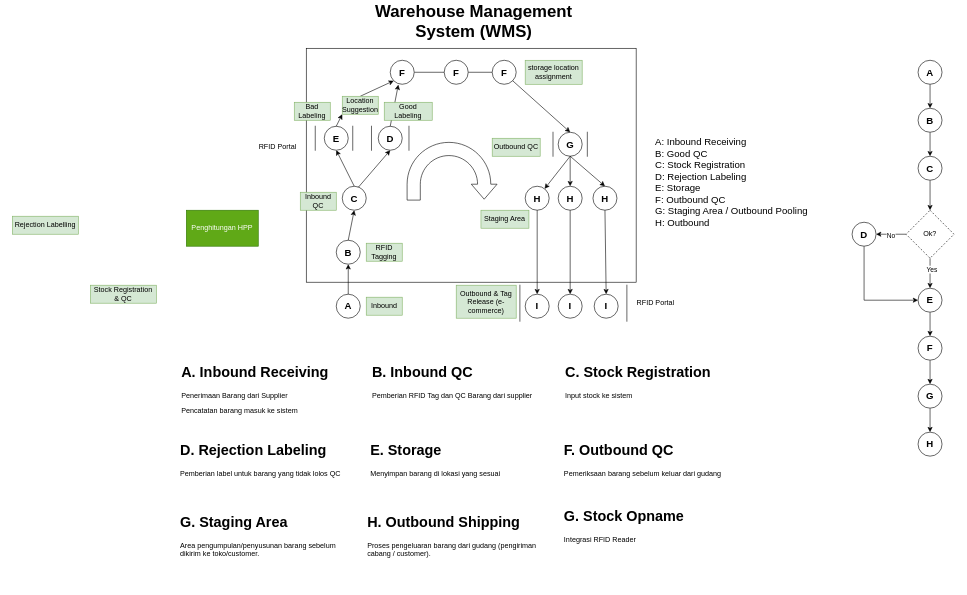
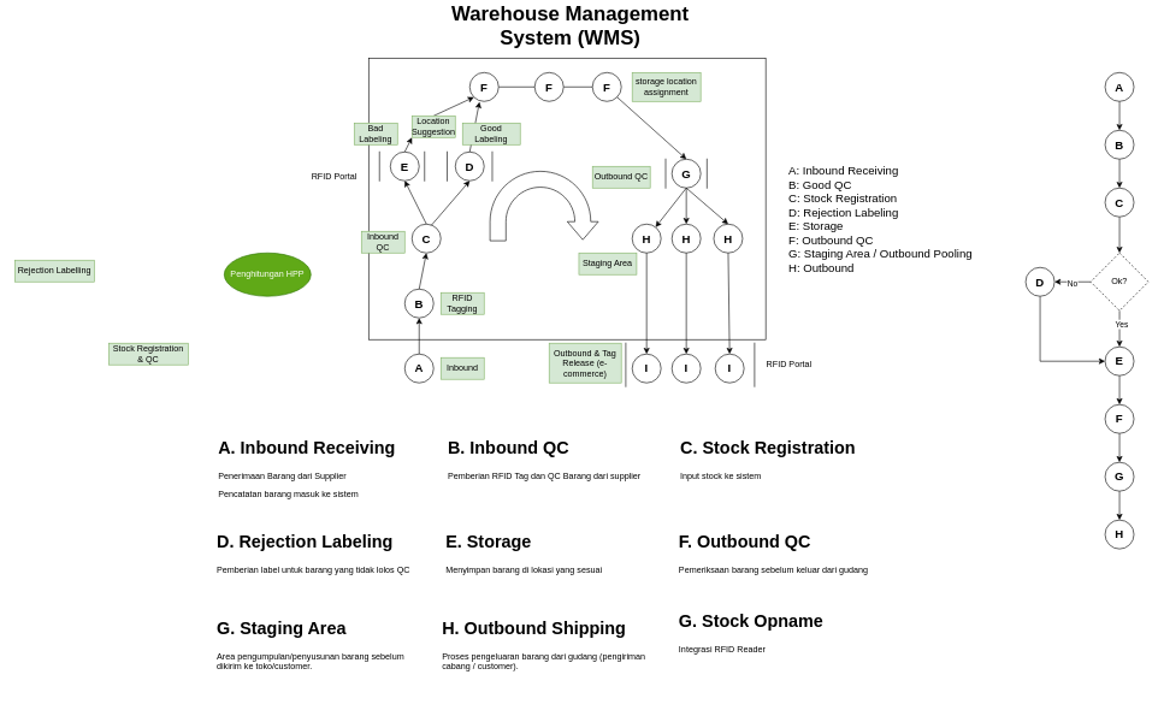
- <mxCell id="67" value="Penghitungan HPP" style="rounded=0;whiteSpace=wrap;html=1;fillColor=#60a917;fontColor=#ffffff;strokeColor=#2D7600;" vertex="1" parent="1"><mxGeometry x="310" y="350" width="120" height="60" as="geometry" /></mxCell>
+ <mxCell id="67" value="Penghitungan HPP" style="ellipse;whiteSpace=wrap;html=1;fillColor=#60a917;fontColor=#ffffff;strokeColor=#2D7600;" vertex="1" parent="1"><mxGeometry x="310" y="350" width="120" height="60" as="geometry" /></mxCell>
